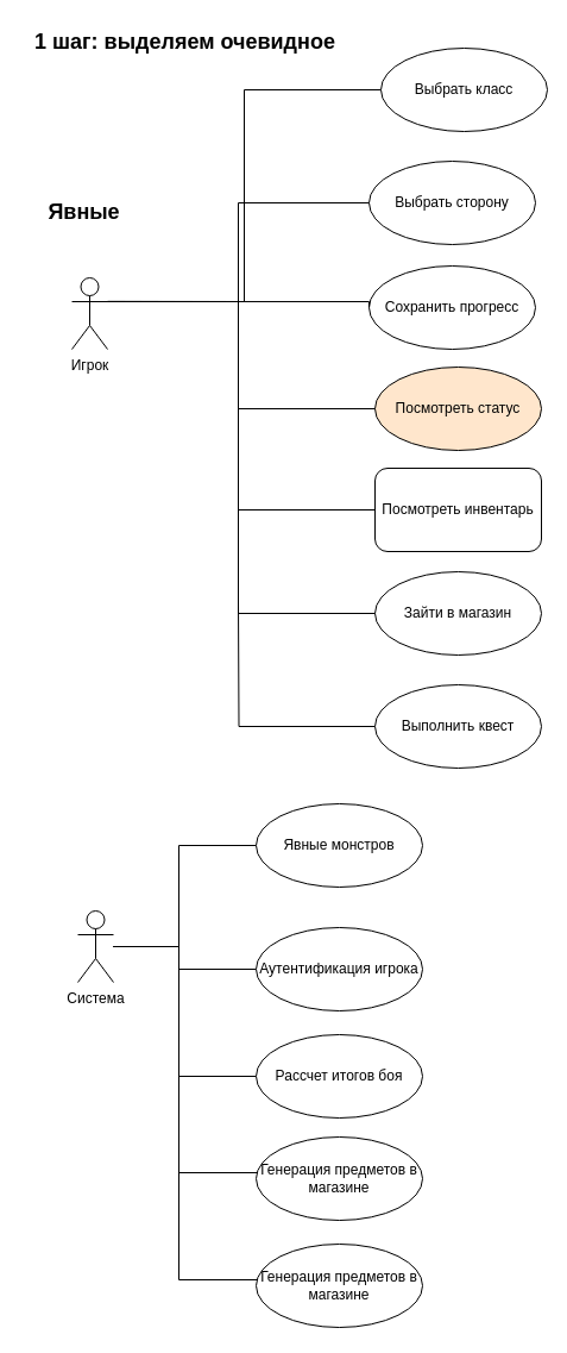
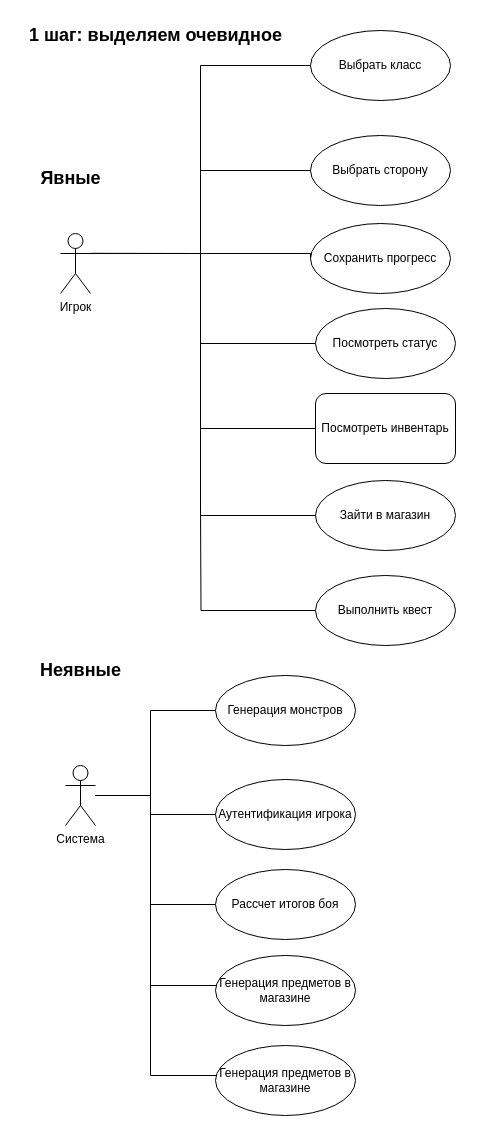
- <mxCell id="10" value="&lt;span&gt;Выбрать класс&lt;/span&gt;" style="ellipse;whiteSpace=wrap;html=1;" parent="1" vertex="1"><mxGeometry x="320" y="40" width="140" height="70" as="geometry" /></mxCell>
+ <mxCell id="10" value="&lt;span&gt;Выбрать класс&lt;/span&gt;" style="ellipse;whiteSpace=wrap;html=1;" parent="1" vertex="1"><mxGeometry x="310" y="30" width="140" height="70" as="geometry" /></mxCell>
- <mxCell id="12" value="&lt;span&gt;Посмотреть статус&lt;/span&gt;" style="ellipse;whiteSpace=wrap;html=1;fillColor=#ffe6cc;" parent="1" vertex="1"><mxGeometry x="315" y="308" width="140" height="70" as="geometry" /></mxCell>
+ <mxCell id="12" value="&lt;span&gt;Посмотреть статус&lt;/span&gt;" style="ellipse;whiteSpace=wrap;html=1;" parent="1" vertex="1"><mxGeometry x="315" y="308" width="140" height="70" as="geometry" /></mxCell>
+ <mxCell id="26" value="Неявные" style="text;html=1;align=center;verticalAlign=middle;resizable=0;points=[];autosize=1;fontSize=18;fontStyle=1" parent="1" vertex="1"><mxGeometry x="30" y="655" width="100" height="30" as="geometry" /></mxCell>
- <mxCell id="23" value="&lt;span&gt;Явные монстров&lt;/span&gt;" style="ellipse;whiteSpace=wrap;html=1;" parent="1" vertex="1"><mxGeometry x="215" y="675" width="140" height="70" as="geometry" /></mxCell>
+ <mxCell id="23" value="&lt;span&gt;Генерация монстров&lt;/span&gt;" style="ellipse;whiteSpace=wrap;html=1;" parent="1" vertex="1"><mxGeometry x="215" y="675" width="140" height="70" as="geometry" /></mxCell>
